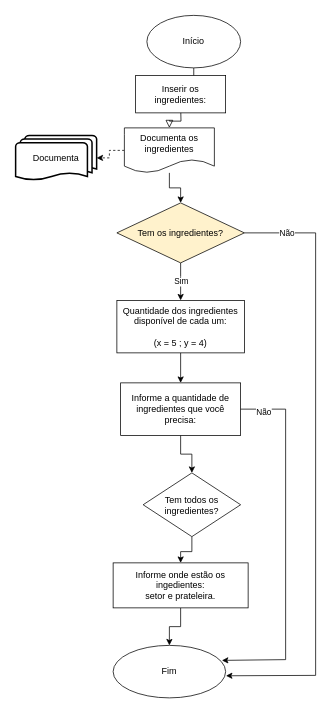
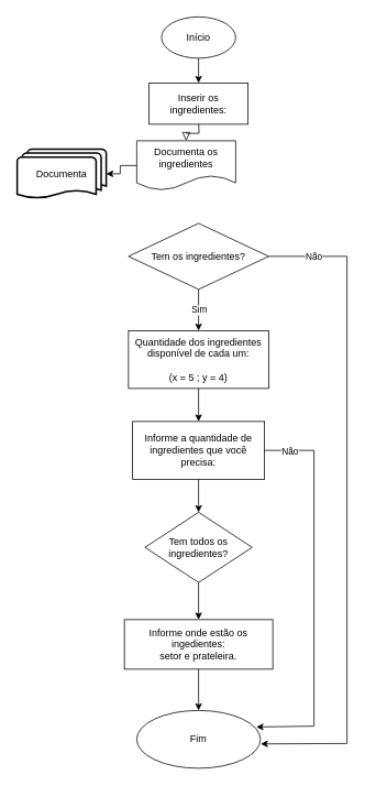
- <mxCell id="4" value="Início" style="ellipse;whiteSpace=wrap;html=1;" vertex="1" parent="1"><mxGeometry x="195" y="20" width="125" height="70" as="geometry" /></mxCell>
+ <mxCell id="4" value="Início" style="ellipse;whiteSpace=wrap;html=1;" vertex="1" parent="1"><mxGeometry x="195" width="90" height="50" as="geometry" y="20" /></mxCell>
- <mxCell id="7" value="" style="edgeStyle=orthogonalEdgeStyle;rounded=0;orthogonalLoop=1;jettySize=auto;html=1;dashed=1;" edge="1" parent="1" source="8" target="25"><mxGeometry relative="1" as="geometry" /></mxCell>
+ <mxCell id="7" value="" style="edgeStyle=orthogonalEdgeStyle;rounded=0;orthogonalLoop=1;jettySize=auto;html=1;" edge="1" parent="1" source="8" target="25"><mxGeometry relative="1" as="geometry" /></mxCell>
- <mxCell id="6" value="" style="edgeStyle=orthogonalEdgeStyle;rounded=0;orthogonalLoop=1;jettySize=auto;html=1;" edge="1" parent="1" source="8" target="11"><mxGeometry relative="1" as="geometry" /></mxCell>
- <mxCell id="11" value="Tem os ingredientes?" style="rhombus;whiteSpace=wrap;html=1;fillColor=#fff2cc;" vertex="1" parent="1"><mxGeometry x="155" y="270" width="170" height="80" as="geometry" /></mxCell>
+ <mxCell id="11" value="Tem os ingredientes?" style="rhombus;whiteSpace=wrap;html=1;" vertex="1" parent="1"><mxGeometry x="155" y="270" width="170" height="80" as="geometry" /></mxCell>
- <mxCell id="17" value="Tem todos os ingredientes?" style="rhombus;whiteSpace=wrap;html=1;" vertex="1" parent="1"><mxGeometry x="190" y="630" width="130" height="85" as="geometry" /></mxCell>
+ <mxCell id="17" value="Tem todos os ingredientes?" style="rhombus;whiteSpace=wrap;html=1;" vertex="1" parent="1"><mxGeometry x="175" y="620" width="130" height="85" as="geometry" /></mxCell>
- <mxCell id="20" value="Fim" style="ellipse;whiteSpace=wrap;html=1;" vertex="1" parent="1"><mxGeometry x="150" y="860" width="150" height="70" as="geometry" /></mxCell>
+ <mxCell id="20" value="Fim" style="ellipse;whiteSpace=wrap;html=1;" vertex="1" parent="1"><mxGeometry x="165" y="860" width="150" height="70" as="geometry" /></mxCell>
